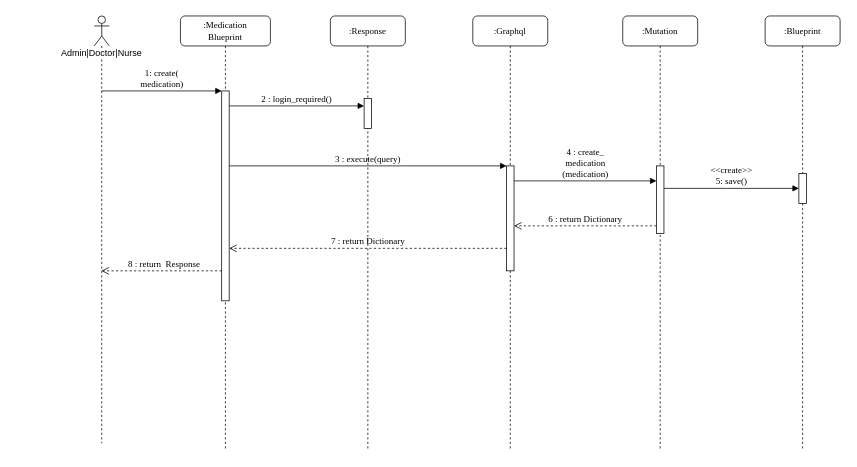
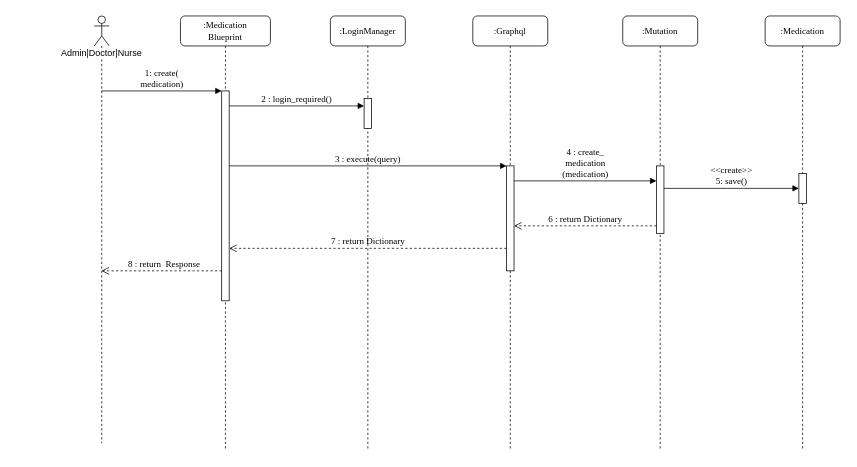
- <mxCell id="18" value=":Response" style="shape=umlLifeline;perimeter=lifelinePerimeter;whiteSpace=wrap;html=1;container=1;collapsible=0;recursiveResize=0;outlineConnect=0;rounded=1;shadow=0;comic=0;labelBackgroundColor=none;strokeWidth=1;fontFamily=Verdana;fontSize=12;align=center;" vertex="1" parent="1"><mxGeometry x="440.1" y="20.8" width="100" height="580" as="geometry" /></mxCell>
+ <mxCell id="18" value=":LoginManager" style="shape=umlLifeline;perimeter=lifelinePerimeter;whiteSpace=wrap;html=1;container=1;collapsible=0;recursiveResize=0;outlineConnect=0;rounded=1;shadow=0;comic=0;labelBackgroundColor=none;strokeWidth=1;fontFamily=Verdana;fontSize=12;align=center;" vertex="1" parent="1"><mxGeometry x="440.1" y="20.8" width="100" height="580" as="geometry" /></mxCell>
- <mxCell id="8" value=":Blueprint" style="shape=umlLifeline;perimeter=lifelinePerimeter;whiteSpace=wrap;html=1;container=1;collapsible=0;recursiveResize=0;outlineConnect=0;rounded=1;shadow=0;comic=0;labelBackgroundColor=none;strokeWidth=1;fontFamily=Verdana;fontSize=12;align=center;" vertex="1" parent="1"><mxGeometry x="1020.1" y="20.8" width="100" height="580" as="geometry" /></mxCell>
+ <mxCell id="8" value=":Medication" style="shape=umlLifeline;perimeter=lifelinePerimeter;whiteSpace=wrap;html=1;container=1;collapsible=0;recursiveResize=0;outlineConnect=0;rounded=1;shadow=0;comic=0;labelBackgroundColor=none;strokeWidth=1;fontFamily=Verdana;fontSize=12;align=center;" vertex="1" parent="1"><mxGeometry x="1020.1" y="20.8" width="100" height="580" as="geometry" /></mxCell>
